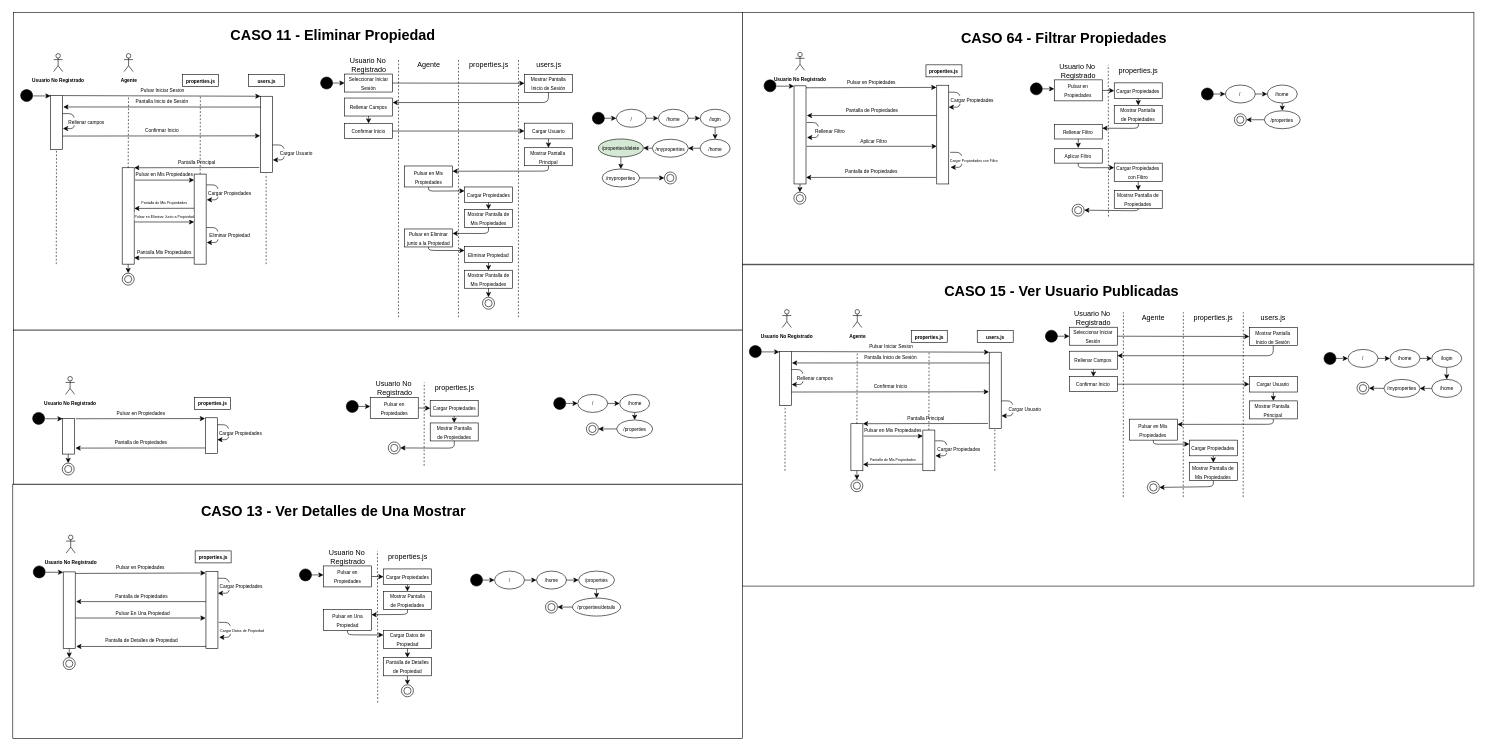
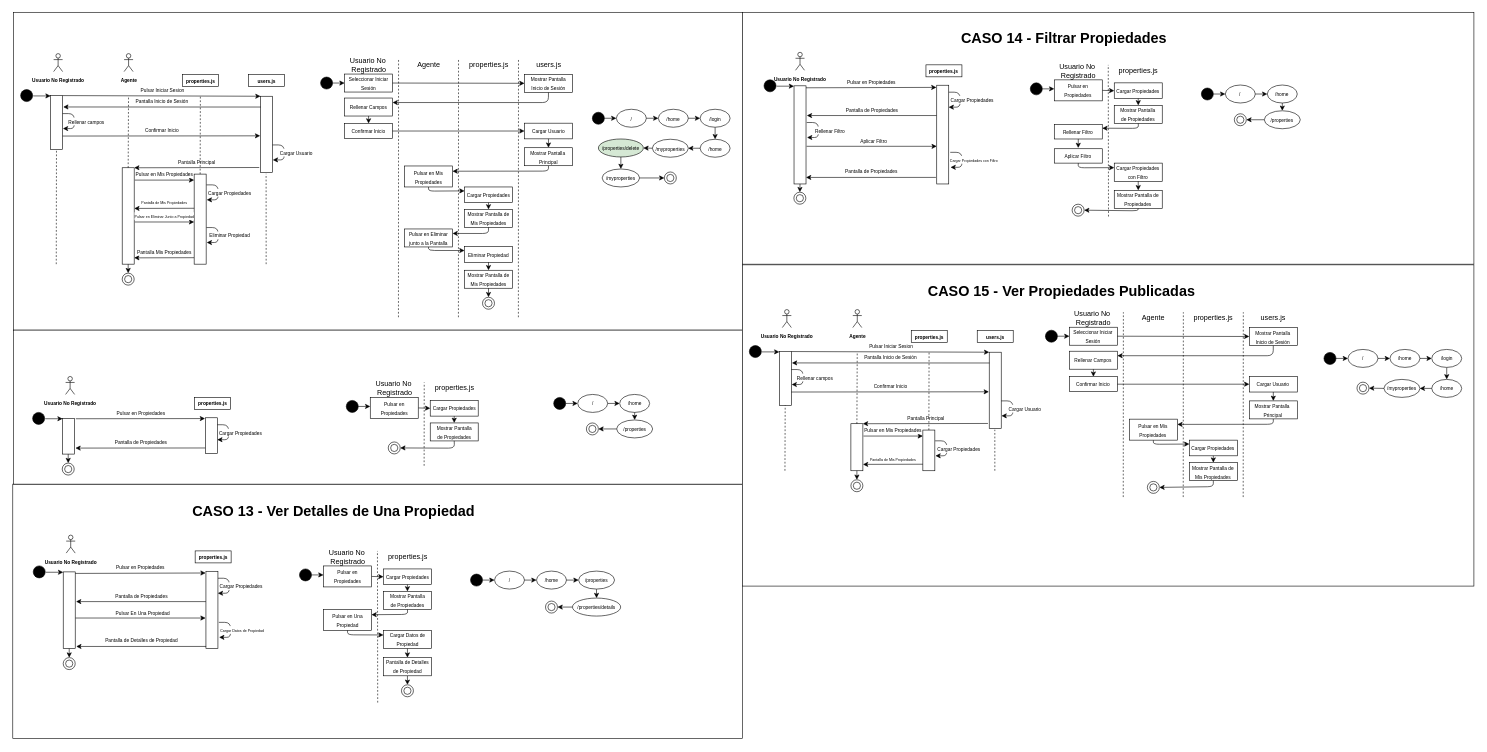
- <mxCell id="11" value="&lt;font style=&quot;font-size: 24px&quot;&gt;&lt;b&gt;CASO 11 - Eliminar Propiedad&lt;/b&gt;&lt;/font&gt;" style="text;html=1;align=center;verticalAlign=middle;resizable=0;points=[];autosize=1;" parent="1" vertex="1"><mxGeometry x="373.6" y="48.89" width="360" height="20" as="geometry" /></mxCell>
- <mxCell id="164" value="&lt;font style=&quot;font-size: 24px&quot;&gt;&lt;b&gt;CASO 64 - Filtrar Propiedades&lt;/b&gt;&lt;/font&gt;" style="text;html=1;align=center;verticalAlign=middle;resizable=0;points=[];autosize=1;" parent="1" vertex="1"><mxGeometry x="1593.25" y="53.16" width="360" height="20" as="geometry" /></mxCell>
+ <mxCell id="164" value="&lt;font style=&quot;font-size: 24px&quot;&gt;&lt;b&gt;CASO 14 - Filtrar Propiedades&lt;/b&gt;&lt;/font&gt;" style="text;html=1;align=center;verticalAlign=middle;resizable=0;points=[];autosize=1;" parent="1" vertex="1"><mxGeometry x="1593.25" y="53.16" width="360" height="20" as="geometry" /></mxCell>
- <mxCell id="67" value="&lt;span style=&quot;font-size: 8px&quot;&gt;Pulsar en Eliminar junto a la Propiedad&lt;/span&gt;" style="rounded=0;whiteSpace=wrap;html=1;fillColor=#FFFFFF;" parent="1" vertex="1"><mxGeometry x="673.79" y="381.31" width="80" height="30" as="geometry" /></mxCell>
+ <mxCell id="67" value="&lt;span style=&quot;font-size: 8px&quot;&gt;Pulsar en Eliminar junto a la Pantalla&lt;/span&gt;" style="rounded=0;whiteSpace=wrap;html=1;fillColor=#FFFFFF;" parent="1" vertex="1"><mxGeometry x="673.79" y="381.31" width="80" height="30" as="geometry" /></mxCell>
- <mxCell id="214" value="&lt;font style=&quot;font-size: 24px&quot;&gt;&lt;b&gt;CASO 15 - Ver Usuario Publicadas&lt;/b&gt;&lt;/font&gt;" style="text;html=1;align=center;verticalAlign=middle;resizable=0;points=[];autosize=1;" vertex="1" parent="1"><mxGeometry x="1538.76" y="475.71" width="460" height="20" as="geometry" /></mxCell>
+ <mxCell id="214" value="&lt;font style=&quot;font-size: 24px&quot;&gt;&lt;b&gt;CASO 15 - Ver Propiedades Publicadas&lt;/b&gt;&lt;/font&gt;" style="text;html=1;align=center;verticalAlign=middle;resizable=0;points=[];autosize=1;" vertex="1" parent="1"><mxGeometry x="1538.76" y="475.71" width="460" height="20" as="geometry" /></mxCell>
- <mxCell id="119" value="&lt;font style=&quot;font-size: 24px&quot;&gt;&lt;b&gt;CASO 13 - Ver Detalles de Una Mostrar&lt;/b&gt;&lt;/font&gt;" style="text;html=1;align=center;verticalAlign=middle;resizable=0;points=[];autosize=1;" parent="1" vertex="1"><mxGeometry x="309.59" y="843.27" width="490" height="20" as="geometry" /></mxCell>
+ <mxCell id="119" value="&lt;font style=&quot;font-size: 24px&quot;&gt;&lt;b&gt;CASO 13 - Ver Detalles de Una Propiedad&lt;/b&gt;&lt;/font&gt;" style="text;html=1;align=center;verticalAlign=middle;resizable=0;points=[];autosize=1;" parent="1" vertex="1"><mxGeometry x="309.59" y="843.27" width="490" height="20" as="geometry" /></mxCell>
